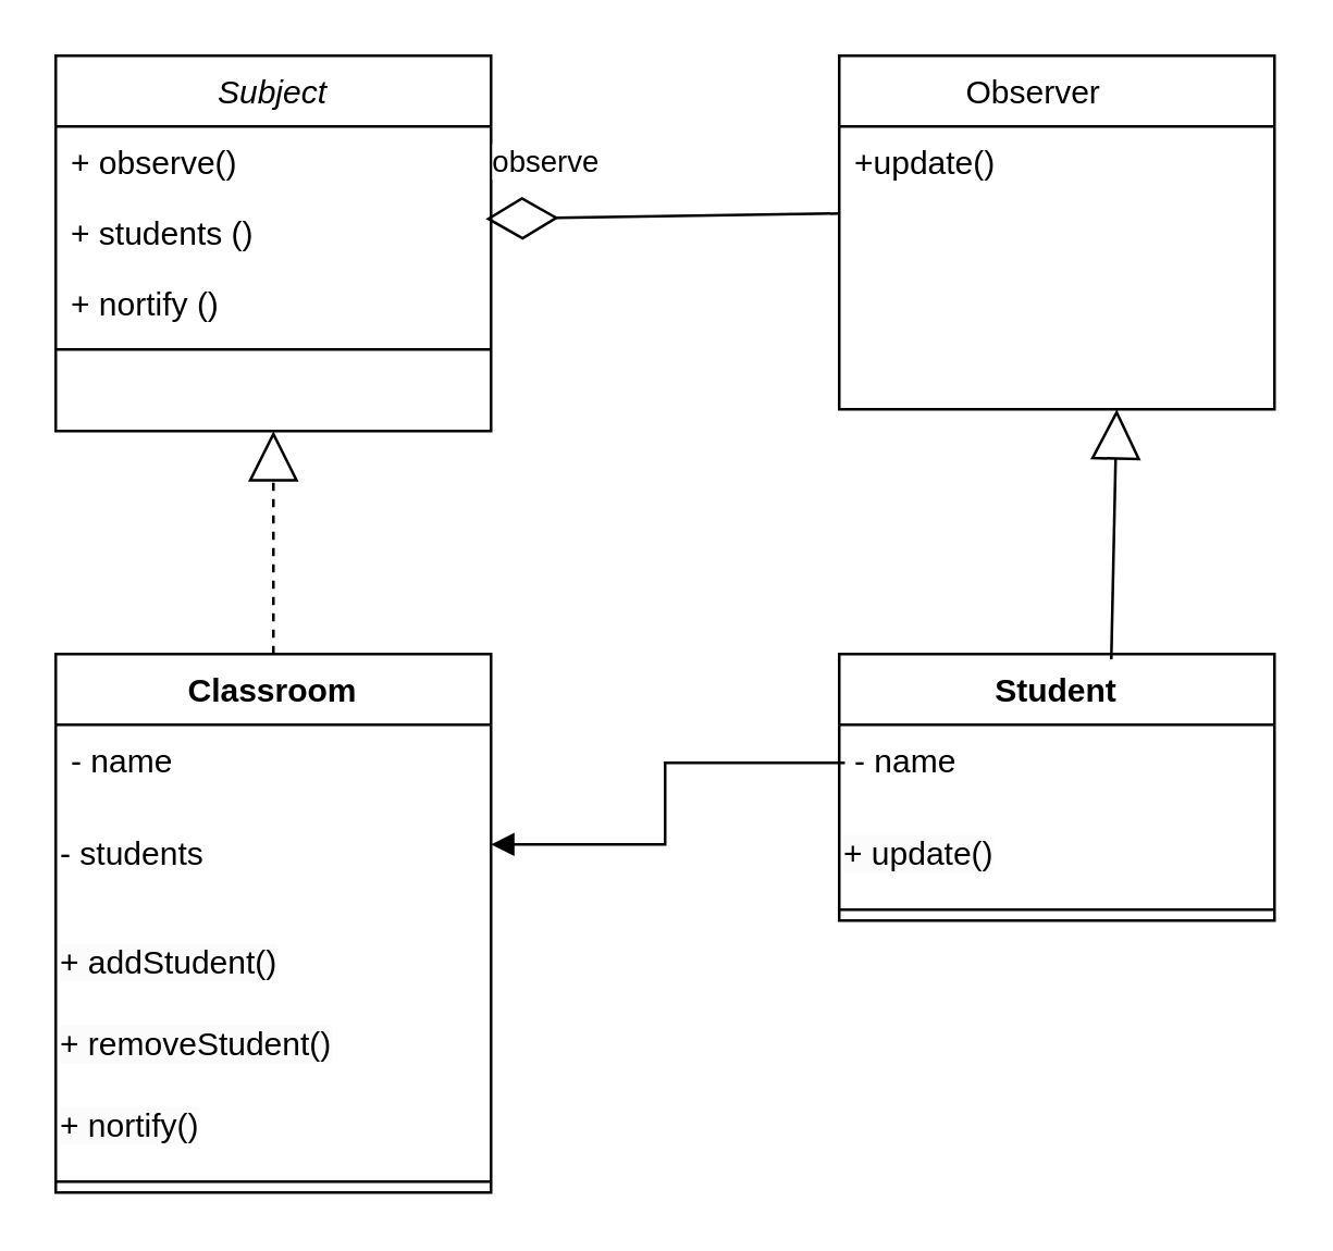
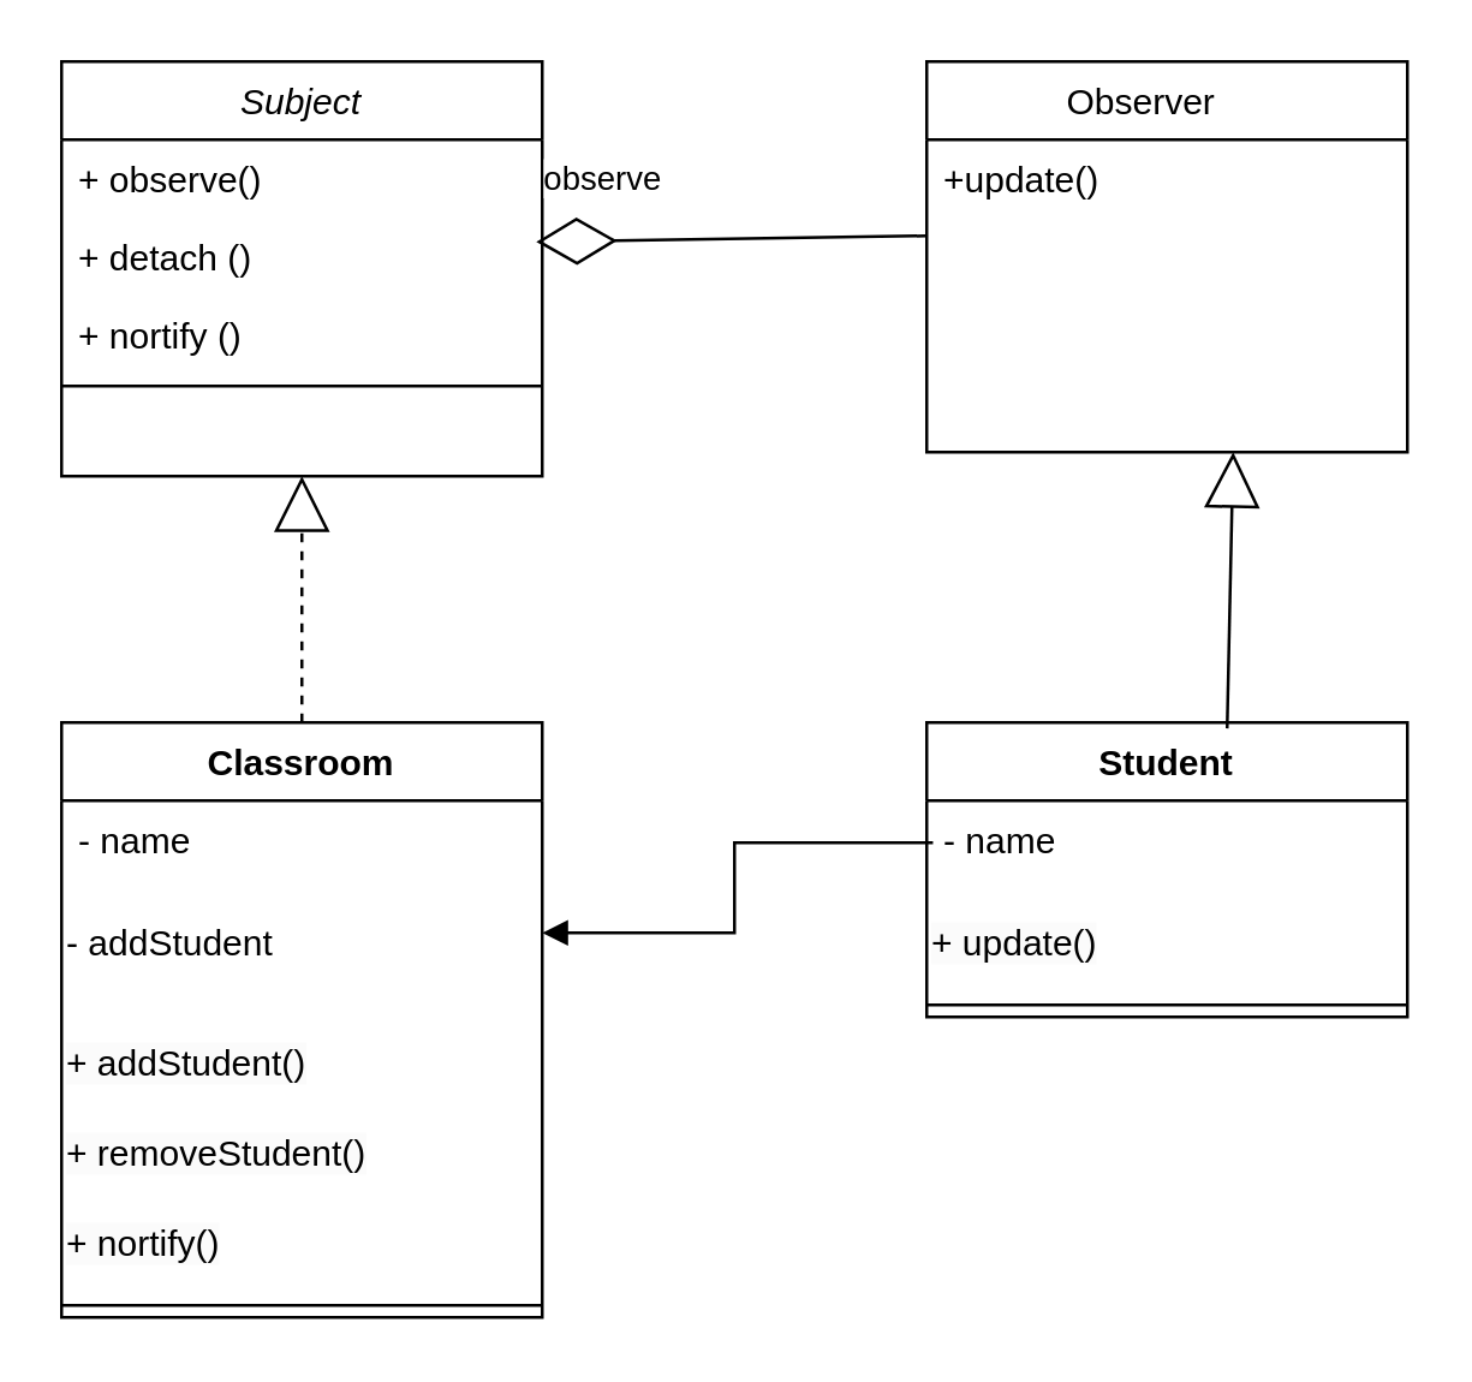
- <mxCell id="4" value="+ students ()&#10;" style="text;align=left;verticalAlign=top;spacingLeft=4;spacingRight=4;overflow=hidden;rotatable=0;points=[[0,0.5],[1,0.5]];portConstraint=eastwest;rounded=0;shadow=0;html=0;" parent="2" vertex="1"><mxGeometry y="52" width="160" height="26" as="geometry" /></mxCell>
+ <mxCell id="4" value="+ detach ()&#10;" style="text;align=left;verticalAlign=top;spacingLeft=4;spacingRight=4;overflow=hidden;rotatable=0;points=[[0,0.5],[1,0.5]];portConstraint=eastwest;rounded=0;shadow=0;html=0;" parent="2" vertex="1"><mxGeometry y="52" width="160" height="26" as="geometry" /></mxCell>
- <mxCell id="13" value="- students&lt;div&gt;&lt;br&gt;&lt;/div&gt;" style="text;whiteSpace=wrap;html=1;" vertex="1" parent="11"><mxGeometry y="60" width="160" height="40" as="geometry" /></mxCell>
+ <mxCell id="13" value="- addStudent&lt;div&gt;&lt;br&gt;&lt;/div&gt;" style="text;whiteSpace=wrap;html=1;" vertex="1" parent="11"><mxGeometry y="60" width="160" height="40" as="geometry" /></mxCell>
